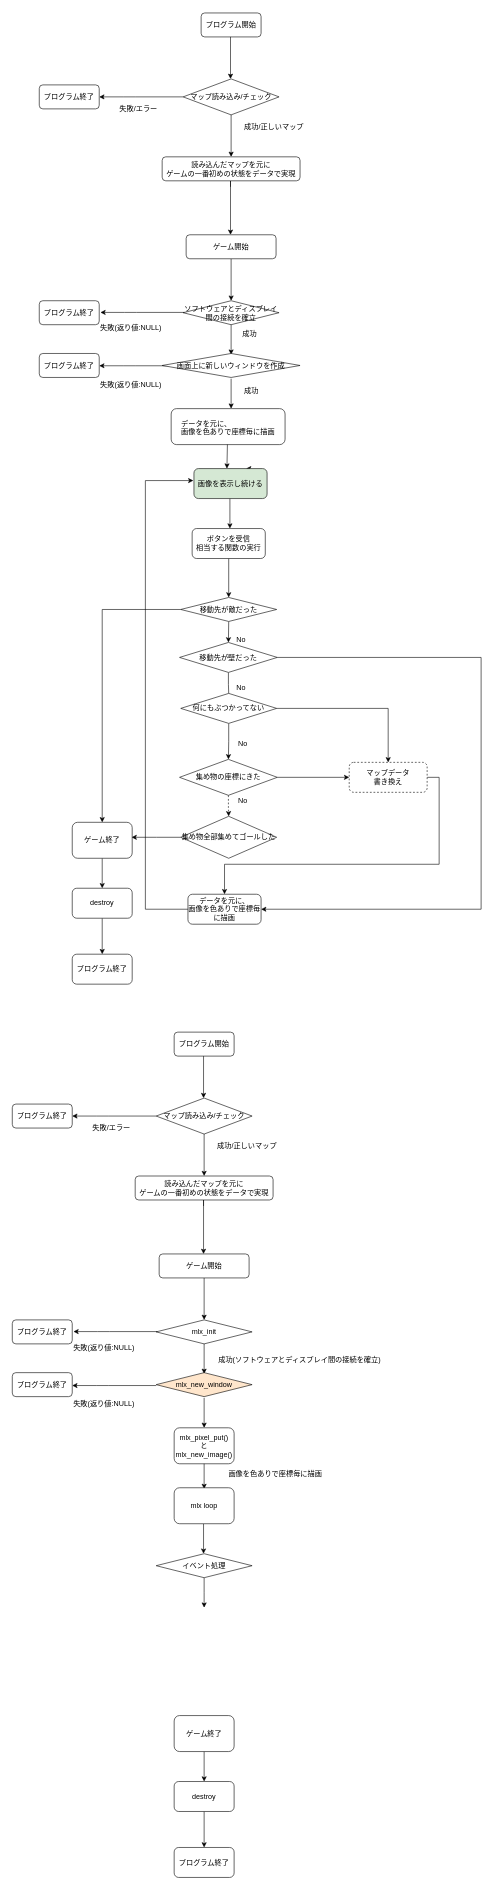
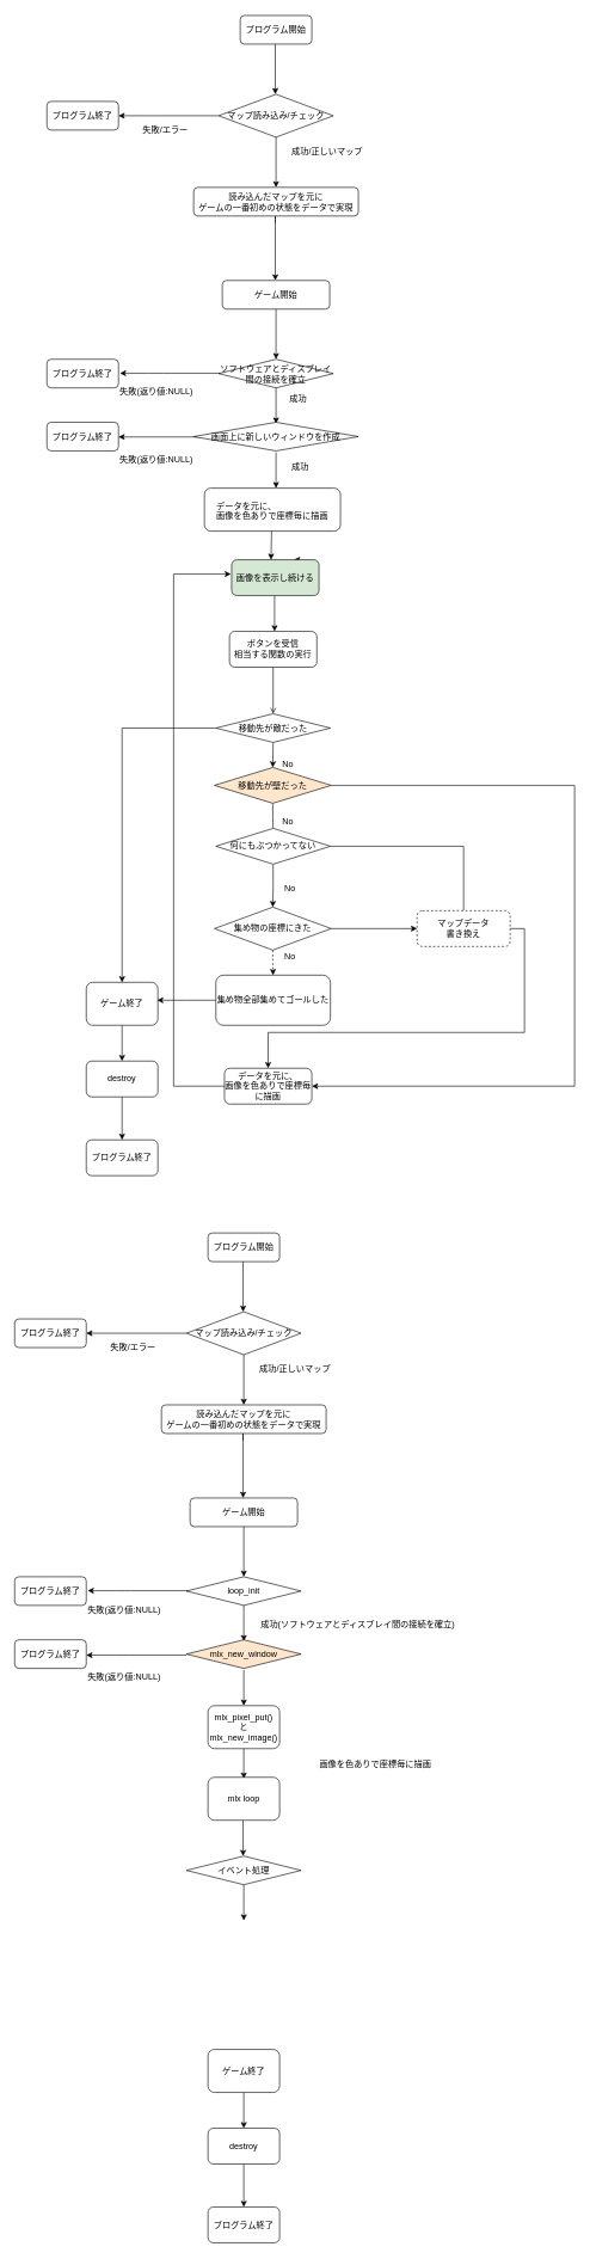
- <mxCell id="68" style="edgeStyle=orthogonalEdgeStyle;rounded=0;orthogonalLoop=1;jettySize=auto;html=1;entryX=0.5;entryY=0;entryDx=0;entryDy=0;" parent="1" source="69" target="74" edge="1"><mxGeometry relative="1" as="geometry"><mxPoint x="381" y="990" as="targetPoint" /></mxGeometry></mxCell>
+ <mxCell id="68" style="edgeStyle=orthogonalEdgeStyle;rounded=0;orthogonalLoop=1;jettySize=auto;html=1;entryX=0.5;entryY=0;entryDx=0;entryDy=0;endArrow=open;" parent="1" source="69" target="74" edge="1"><mxGeometry relative="1" as="geometry"><mxPoint x="381" y="990" as="targetPoint" /></mxGeometry></mxCell>
- <mxCell id="78" value="移動先が壁だった" style="rhombus;whiteSpace=wrap;html=1;" parent="1" vertex="1"><mxGeometry x="299" y="1070" width="163" height="50" as="geometry" /></mxCell>
+ <mxCell id="78" value="移動先が壁だった" style="rhombus;whiteSpace=wrap;html=1;fillColor=#ffe6cc;" parent="1" vertex="1"><mxGeometry x="299" y="1070" width="163" height="50" as="geometry" /></mxCell>
- <mxCell id="80" style="edgeStyle=orthogonalEdgeStyle;rounded=0;orthogonalLoop=1;jettySize=auto;html=1;entryX=0.5;entryY=0;entryDx=0;entryDy=0;" parent="1" source="81" target="91" edge="1"><mxGeometry relative="1" as="geometry" /></mxCell>
+ <mxCell id="80" style="edgeStyle=orthogonalEdgeStyle;rounded=0;orthogonalLoop=1;jettySize=auto;html=1;entryX=0.5;entryY=0;entryDx=0;entryDy=0;endArrow=none;" parent="1" source="81" target="91" edge="1"><mxGeometry relative="1" as="geometry" /></mxCell>
- <mxCell id="83" value="集め物全部集めてゴールした" style="rhombus;whiteSpace=wrap;html=1;" parent="1" vertex="1"><mxGeometry x="301" y="1360" width="160" height="70" as="geometry" /></mxCell>
+ <mxCell id="83" value="集め物全部集めてゴールした" style="whiteSpace=wrap;html=1;rounded=1;" parent="1" vertex="1"><mxGeometry x="301" y="1360" width="160" height="70" as="geometry" /></mxCell>
- <mxCell id="4" value="mlx_init" style="rhombus;whiteSpace=wrap;html=1;" parent="1" vertex="1"><mxGeometry x="260" y="2200" width="160" height="40" as="geometry" /></mxCell>
+ <mxCell id="4" value="loop_init" style="rhombus;whiteSpace=wrap;html=1;" parent="1" vertex="1"><mxGeometry x="260" y="2200" width="160" height="40" as="geometry" /></mxCell>
- <mxCell id="32" value="画像を色ありで座標毎に描画" style="text;html=1;resizable=0;points=[];autosize=1;align=left;verticalAlign=top;spacingTop=-4;" parent="1" vertex="1"><mxGeometry x="379" y="2447" width="170" height="20" as="geometry" /></mxCell>
+ <mxCell id="32" value="画像を色ありで座標毎に描画" style="text;html=1;resizable=0;points=[];autosize=1;align=left;verticalAlign=top;spacingTop=-4;" parent="1" vertex="1"><mxGeometry x="444" y="2452" width="170" height="20" as="geometry" /></mxCell>
